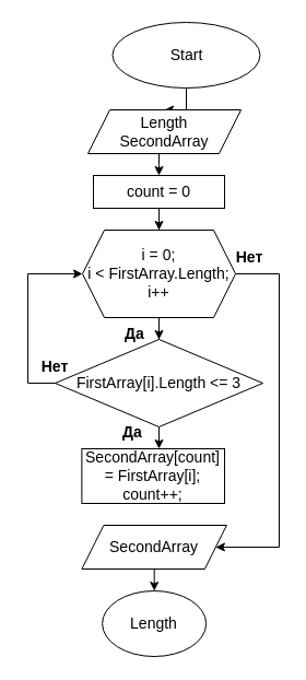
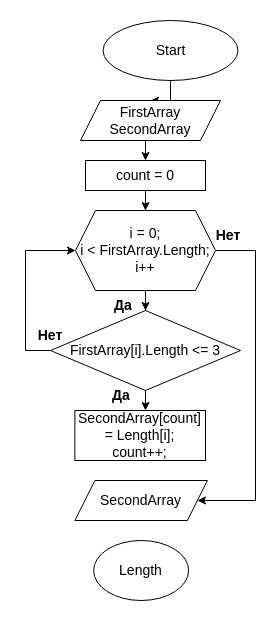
- <mxCell id="5" value="Length&lt;br&gt;SecondArray" style="shape=parallelogram;perimeter=parallelogramPerimeter;whiteSpace=wrap;html=1;fixedSize=1;labelBackgroundColor=none;labelBorderColor=none;fontSize=14;strokeColor=default;gradientColor=none;" vertex="1" parent="1"><mxGeometry x="80" y="100" width="140" height="40" as="geometry" /></mxCell>
+ <mxCell id="5" value="FirstArray&lt;br&gt;SecondArray" style="shape=parallelogram;perimeter=parallelogramPerimeter;whiteSpace=wrap;html=1;fixedSize=1;labelBackgroundColor=none;labelBorderColor=none;fontSize=14;strokeColor=default;gradientColor=none;" vertex="1" parent="1"><mxGeometry x="80" y="100" width="140" height="40" as="geometry" /></mxCell>
- <mxCell id="15" value="&lt;div&gt;SecondArray[count] = FirstArray[i];&lt;/div&gt;&lt;div&gt;count++;&lt;/div&gt;" style="rounded=0;whiteSpace=wrap;html=1;labelBackgroundColor=none;labelBorderColor=none;fontSize=14;strokeColor=default;gradientColor=none;" vertex="1" parent="1"><mxGeometry x="74.38" y="410" width="130.62" height="50" as="geometry" /></mxCell>
+ <mxCell id="15" value="&lt;div&gt;SecondArray[count] = Length[i];&lt;/div&gt;&lt;div&gt;count++;&lt;/div&gt;" style="rounded=0;whiteSpace=wrap;html=1;labelBackgroundColor=none;labelBorderColor=none;fontSize=14;strokeColor=default;gradientColor=none;" vertex="1" parent="1"><mxGeometry x="74.38" y="410" width="130.62" height="50" as="geometry" /></mxCell>
- <mxCell id="8" value="" style="edgeStyle=orthogonalEdgeStyle;rounded=0;orthogonalLoop=1;jettySize=auto;html=1;fontSize=14;" edge="1" parent="1" source="21" target="9"><mxGeometry relative="1" as="geometry" /></mxCell>
